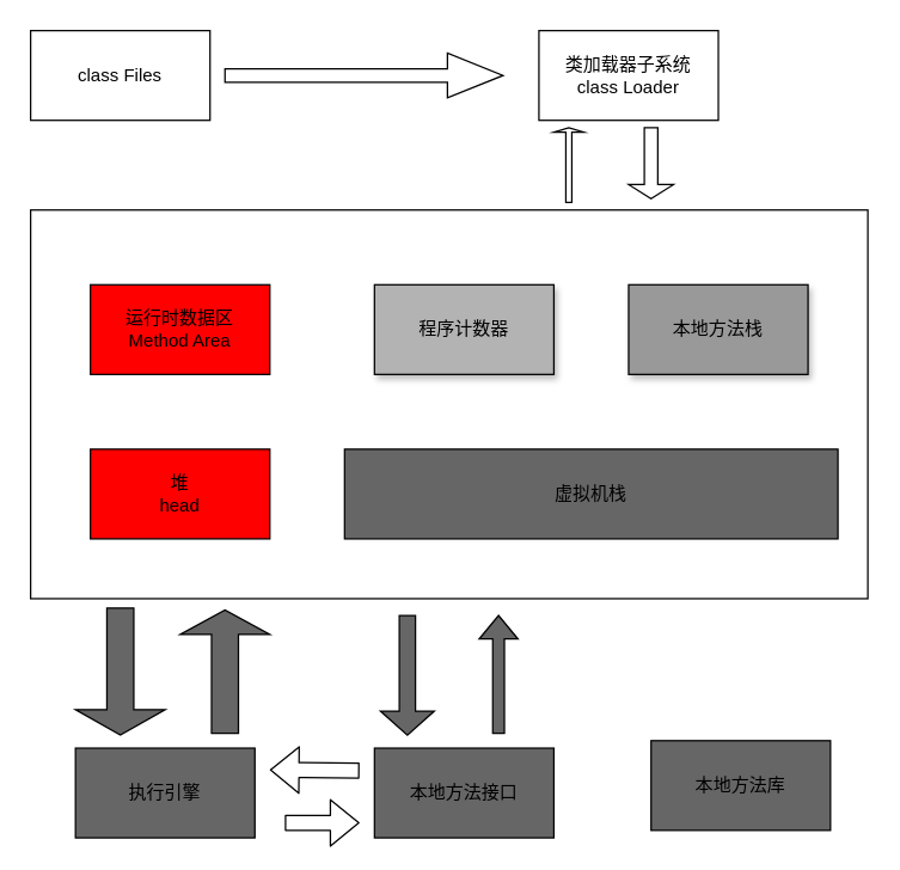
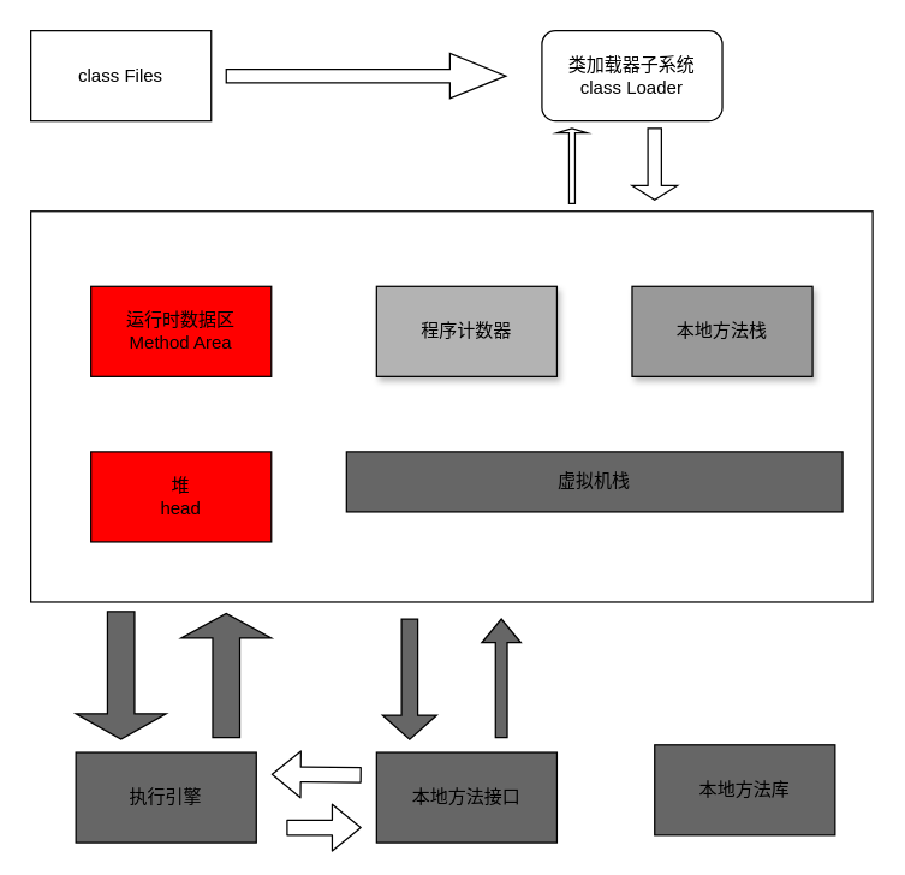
- <mxCell id="18" value="类加载器子系统&lt;br&gt;class Loader" style="rounded=0;whiteSpace=wrap;html=1;shadow=0;fillColor=#FFFFFF;" vertex="1" parent="1"><mxGeometry x="360" y="20" width="120" height="60" as="geometry" /></mxCell>
+ <mxCell id="18" value="类加载器子系统&lt;br&gt;class Loader" style="whiteSpace=wrap;html=1;shadow=0;fillColor=#FFFFFF;rounded=1;" vertex="1" parent="1"><mxGeometry x="360" y="20" width="120" height="60" as="geometry" /></mxCell>
- <mxCell id="6" value="虚拟机栈" style="rounded=0;whiteSpace=wrap;html=1;shadow=0;fillColor=#666666;" vertex="1" parent="1"><mxGeometry x="230" y="300" width="330" height="60" as="geometry" /></mxCell>
+ <mxCell id="6" value="虚拟机栈" style="rounded=0;whiteSpace=wrap;html=1;shadow=0;fillColor=#666666;" vertex="1" parent="1"><mxGeometry x="230" y="300" width="330" height="40" as="geometry" /></mxCell>
